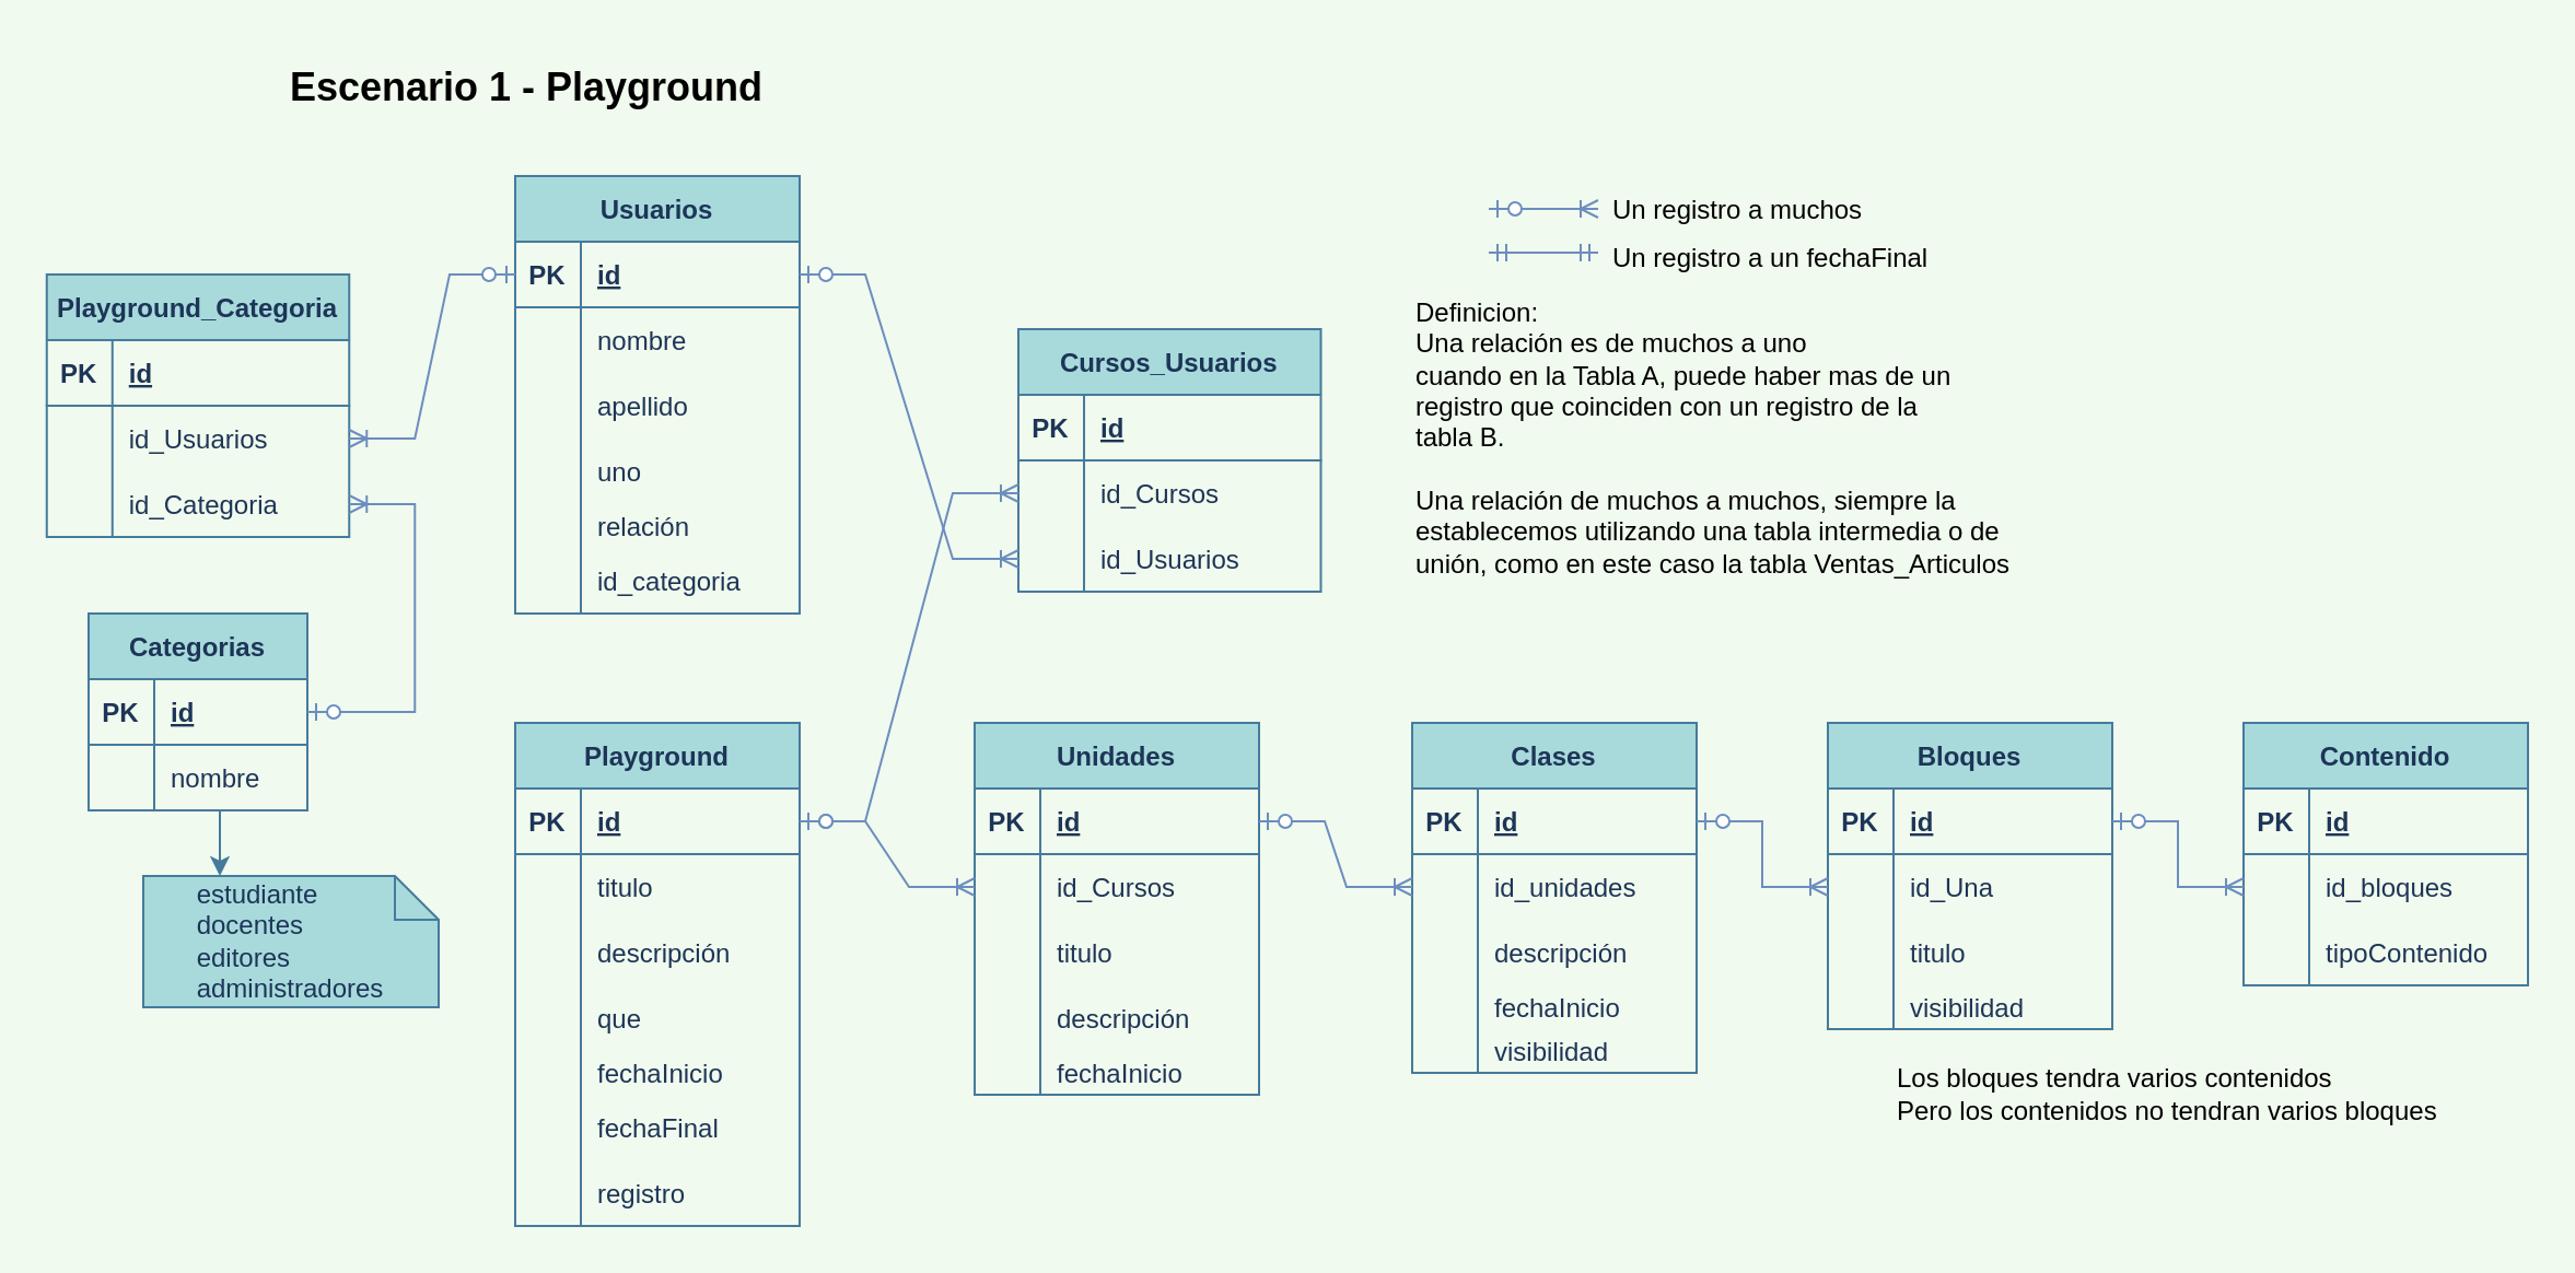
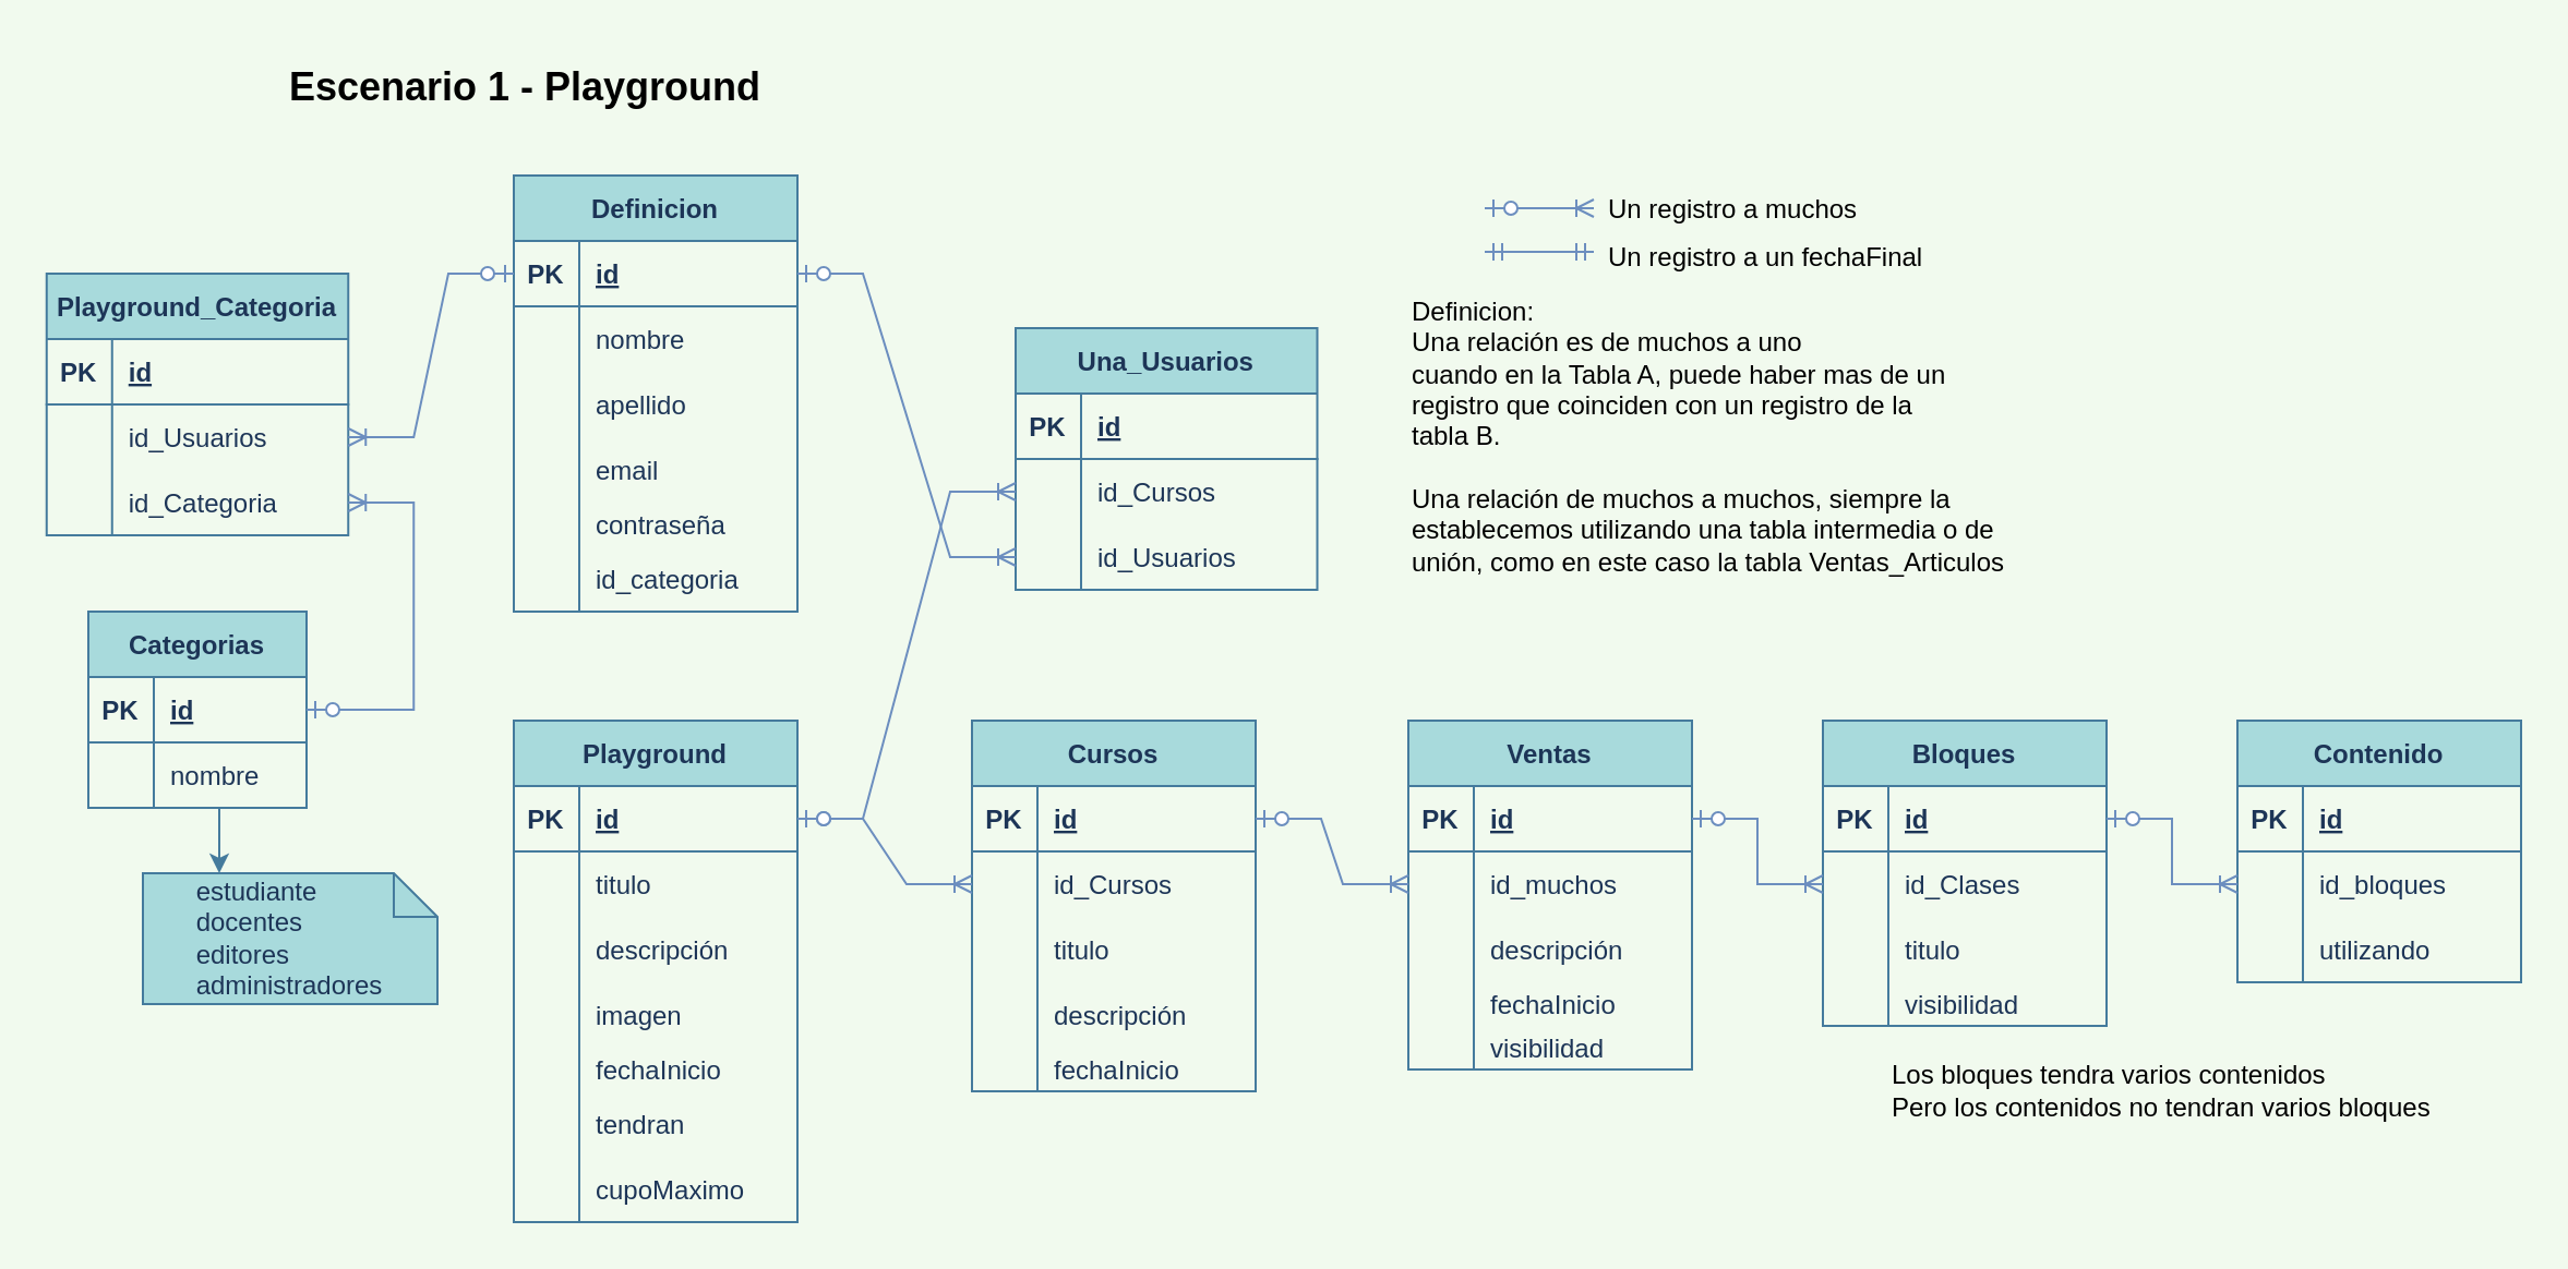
- <mxCell id="2" value="Usuarios" style="shape=table;startSize=30;container=1;collapsible=1;childLayout=tableLayout;fixedRows=1;rowLines=0;fontStyle=1;align=center;resizeLast=1;fillColor=#A8DADC;strokeColor=#457B9D;fontColor=#1D3557;" parent="1" vertex="1"><mxGeometry x="235" y="80" width="130" height="200" as="geometry" /></mxCell>
+ <mxCell id="2" value="Definicion" style="shape=table;startSize=30;container=1;collapsible=1;childLayout=tableLayout;fixedRows=1;rowLines=0;fontStyle=1;align=center;resizeLast=1;fillColor=#A8DADC;strokeColor=#457B9D;fontColor=#1D3557;" parent="1" vertex="1"><mxGeometry x="235" y="80" width="130" height="200" as="geometry" /></mxCell>
- <mxCell id="71" value="Cursos_Usuarios" style="shape=table;startSize=30;container=1;collapsible=1;childLayout=tableLayout;fixedRows=1;rowLines=0;fontStyle=1;align=center;resizeLast=1;fillColor=#A8DADC;strokeColor=#457B9D;fontColor=#1D3557;" parent="1" vertex="1"><mxGeometry x="465" y="150" width="138.25" height="120" as="geometry" /></mxCell>
+ <mxCell id="71" value="Una_Usuarios" style="shape=table;startSize=30;container=1;collapsible=1;childLayout=tableLayout;fixedRows=1;rowLines=0;fontStyle=1;align=center;resizeLast=1;fillColor=#A8DADC;strokeColor=#457B9D;fontColor=#1D3557;" parent="1" vertex="1"><mxGeometry x="465" y="150" width="138.25" height="120" as="geometry" /></mxCell>
- <mxCell id="14" value="uno" style="shape=partialRectangle;connectable=0;fillColor=none;top=0;left=0;bottom=0;right=0;align=left;spacingLeft=6;overflow=hidden;strokeColor=#457B9D;fontColor=#1D3557;" parent="12" vertex="1"><mxGeometry x="30" width="100" height="30" as="geometry"><mxRectangle width="100" height="30" as="alternateBounds" /></mxGeometry></mxCell>
+ <mxCell id="14" value="email" style="shape=partialRectangle;connectable=0;fillColor=none;top=0;left=0;bottom=0;right=0;align=left;spacingLeft=6;overflow=hidden;strokeColor=#457B9D;fontColor=#1D3557;" parent="12" vertex="1"><mxGeometry x="30" width="100" height="30" as="geometry"><mxRectangle width="100" height="30" as="alternateBounds" /></mxGeometry></mxCell>
- <mxCell id="17" value="relación" style="shape=partialRectangle;connectable=0;fillColor=none;top=0;left=0;bottom=0;right=0;align=left;spacingLeft=6;overflow=hidden;strokeColor=#457B9D;fontColor=#1D3557;" parent="15" vertex="1"><mxGeometry x="30" width="100" height="20" as="geometry"><mxRectangle width="100" height="20" as="alternateBounds" /></mxGeometry></mxCell>
+ <mxCell id="17" value="contraseña" style="shape=partialRectangle;connectable=0;fillColor=none;top=0;left=0;bottom=0;right=0;align=left;spacingLeft=6;overflow=hidden;strokeColor=#457B9D;fontColor=#1D3557;" parent="15" vertex="1"><mxGeometry x="30" width="100" height="20" as="geometry"><mxRectangle width="100" height="20" as="alternateBounds" /></mxGeometry></mxCell>
- <mxCell id="83" value="Unidades" style="shape=table;startSize=30;container=1;collapsible=1;childLayout=tableLayout;fixedRows=1;rowLines=0;fontStyle=1;align=center;resizeLast=1;fillColor=#A8DADC;strokeColor=#457B9D;fontColor=#1D3557;" parent="1" vertex="1"><mxGeometry x="445" y="330" width="130" height="170" as="geometry" /></mxCell>
+ <mxCell id="83" value="Cursos" style="shape=table;startSize=30;container=1;collapsible=1;childLayout=tableLayout;fixedRows=1;rowLines=0;fontStyle=1;align=center;resizeLast=1;fillColor=#A8DADC;strokeColor=#457B9D;fontColor=#1D3557;" parent="1" vertex="1"><mxGeometry x="445" y="330" width="130" height="170" as="geometry" /></mxCell>
- <mxCell id="99" value="Clases" style="shape=table;startSize=30;container=1;collapsible=1;childLayout=tableLayout;fixedRows=1;rowLines=0;fontStyle=1;align=center;resizeLast=1;fillColor=#A8DADC;strokeColor=#457B9D;fontColor=#1D3557;" parent="1" vertex="1"><mxGeometry x="645" y="330" width="130" height="160" as="geometry" /></mxCell>
+ <mxCell id="99" value="Ventas" style="shape=table;startSize=30;container=1;collapsible=1;childLayout=tableLayout;fixedRows=1;rowLines=0;fontStyle=1;align=center;resizeLast=1;fillColor=#A8DADC;strokeColor=#457B9D;fontColor=#1D3557;" parent="1" vertex="1"><mxGeometry x="645" y="330" width="130" height="160" as="geometry" /></mxCell>
- <mxCell id="105" value="id_unidades" style="shape=partialRectangle;connectable=0;fillColor=none;top=0;left=0;bottom=0;right=0;align=left;spacingLeft=6;overflow=hidden;strokeColor=#457B9D;fontColor=#1D3557;" parent="103" vertex="1"><mxGeometry x="30" width="100" height="30" as="geometry"><mxRectangle width="100" height="30" as="alternateBounds" /></mxGeometry></mxCell>
+ <mxCell id="105" value="id_muchos" style="shape=partialRectangle;connectable=0;fillColor=none;top=0;left=0;bottom=0;right=0;align=left;spacingLeft=6;overflow=hidden;strokeColor=#457B9D;fontColor=#1D3557;" parent="103" vertex="1"><mxGeometry x="30" width="100" height="30" as="geometry"><mxRectangle width="100" height="30" as="alternateBounds" /></mxGeometry></mxCell>
- <mxCell id="122" value="id_Una" style="shape=partialRectangle;connectable=0;fillColor=none;top=0;left=0;bottom=0;right=0;align=left;spacingLeft=6;overflow=hidden;strokeColor=#457B9D;fontColor=#1D3557;" parent="120" vertex="1"><mxGeometry x="30" width="100" height="30" as="geometry"><mxRectangle width="100" height="30" as="alternateBounds" /></mxGeometry></mxCell>
+ <mxCell id="122" value="id_Clases" style="shape=partialRectangle;connectable=0;fillColor=none;top=0;left=0;bottom=0;right=0;align=left;spacingLeft=6;overflow=hidden;strokeColor=#457B9D;fontColor=#1D3557;" parent="120" vertex="1"><mxGeometry x="30" width="100" height="30" as="geometry"><mxRectangle width="100" height="30" as="alternateBounds" /></mxGeometry></mxCell>
- <mxCell id="138" value="tipoContenido" style="shape=partialRectangle;connectable=0;fillColor=none;top=0;left=0;bottom=0;right=0;align=left;spacingLeft=6;overflow=hidden;strokeColor=#457B9D;fontColor=#1D3557;" parent="136" vertex="1"><mxGeometry x="30" width="100" height="30" as="geometry"><mxRectangle width="100" height="30" as="alternateBounds" /></mxGeometry></mxCell>
+ <mxCell id="138" value="utilizando" style="shape=partialRectangle;connectable=0;fillColor=none;top=0;left=0;bottom=0;right=0;align=left;spacingLeft=6;overflow=hidden;strokeColor=#457B9D;fontColor=#1D3557;" parent="136" vertex="1"><mxGeometry x="30" width="100" height="30" as="geometry"><mxRectangle width="100" height="30" as="alternateBounds" /></mxGeometry></mxCell>
- <mxCell id="61" value="que" style="shape=partialRectangle;connectable=0;fillColor=none;top=0;left=0;bottom=0;right=0;align=left;spacingLeft=6;overflow=hidden;strokeColor=#457B9D;fontColor=#1D3557;" parent="59" vertex="1"><mxGeometry x="30" width="100" height="30" as="geometry"><mxRectangle width="100" height="30" as="alternateBounds" /></mxGeometry></mxCell>
+ <mxCell id="61" value="imagen" style="shape=partialRectangle;connectable=0;fillColor=none;top=0;left=0;bottom=0;right=0;align=left;spacingLeft=6;overflow=hidden;strokeColor=#457B9D;fontColor=#1D3557;" parent="59" vertex="1"><mxGeometry x="30" width="100" height="30" as="geometry"><mxRectangle width="100" height="30" as="alternateBounds" /></mxGeometry></mxCell>
- <mxCell id="67" value="fechaFinal" style="shape=partialRectangle;connectable=0;fillColor=none;top=0;left=0;bottom=0;right=0;align=left;spacingLeft=6;overflow=hidden;strokeColor=#457B9D;fontColor=#1D3557;" parent="65" vertex="1"><mxGeometry x="30" width="100" height="30" as="geometry"><mxRectangle width="100" height="30" as="alternateBounds" /></mxGeometry></mxCell>
+ <mxCell id="67" value="tendran" style="shape=partialRectangle;connectable=0;fillColor=none;top=0;left=0;bottom=0;right=0;align=left;spacingLeft=6;overflow=hidden;strokeColor=#457B9D;fontColor=#1D3557;" parent="65" vertex="1"><mxGeometry x="30" width="100" height="30" as="geometry"><mxRectangle width="100" height="30" as="alternateBounds" /></mxGeometry></mxCell>
- <mxCell id="70" value="registro" style="shape=partialRectangle;connectable=0;fillColor=none;top=0;left=0;bottom=0;right=0;align=left;spacingLeft=6;overflow=hidden;strokeColor=#457B9D;fontColor=#1D3557;" parent="68" vertex="1"><mxGeometry x="30" width="100" height="30" as="geometry"><mxRectangle width="100" height="30" as="alternateBounds" /></mxGeometry></mxCell>
+ <mxCell id="70" value="cupoMaximo" style="shape=partialRectangle;connectable=0;fillColor=none;top=0;left=0;bottom=0;right=0;align=left;spacingLeft=6;overflow=hidden;strokeColor=#457B9D;fontColor=#1D3557;" parent="68" vertex="1"><mxGeometry x="30" width="100" height="30" as="geometry"><mxRectangle width="100" height="30" as="alternateBounds" /></mxGeometry></mxCell>
